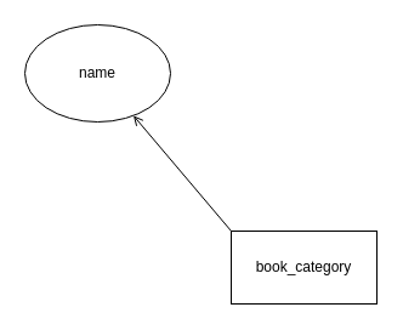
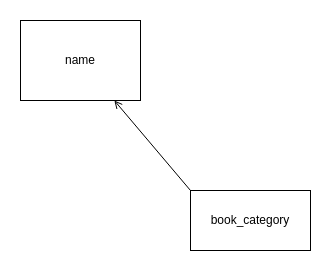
- <mxCell id="3" value="name" style="ellipse;whiteSpace=wrap;html=1;" parent="1" vertex="1"><mxGeometry x="20" y="20" width="120" height="80" as="geometry" /></mxCell>
+ <mxCell id="3" value="name" style="whiteSpace=wrap;html=1;rounded=0;" parent="1" vertex="1"><mxGeometry x="20" y="20" width="120" height="80" as="geometry" /></mxCell>
